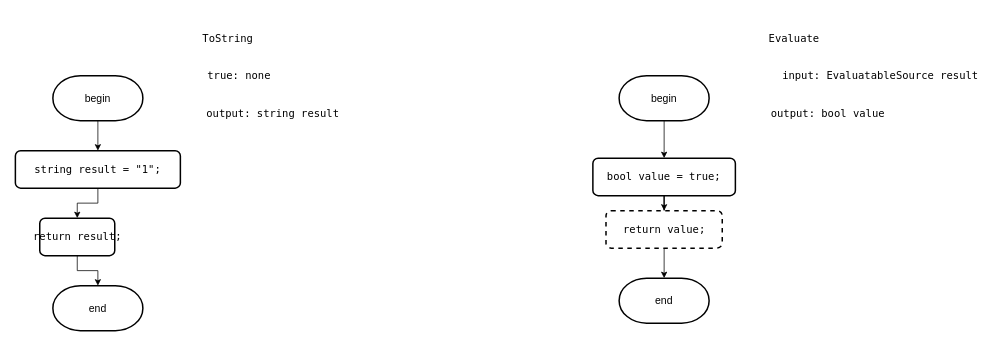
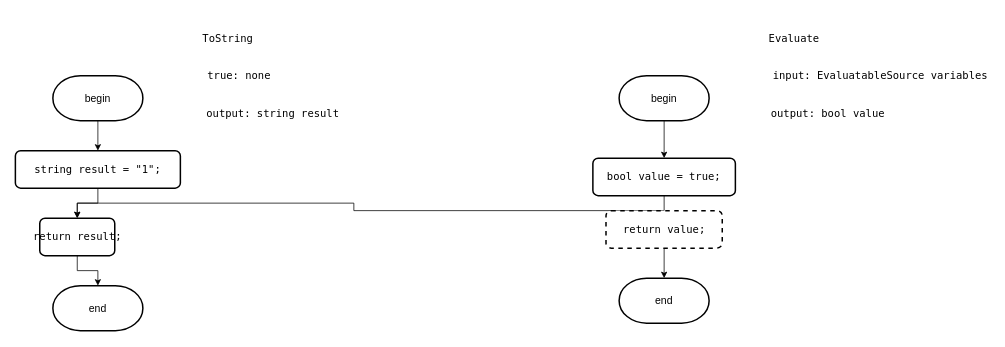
- <mxCell id="7" value="&lt;pre style=&quot;font-family: &amp;quot;JetBrains Mono&amp;quot;, monospace;&quot;&gt;input: EvaluatableSource result&lt;/pre&gt;" style="text;html=1;align=center;verticalAlign=middle;resizable=0;points=[];autosize=1;strokeColor=none;fillColor=none;fontSize=14;labelBackgroundColor=none;fontColor=#000000;" parent="1" vertex="1"><mxGeometry x="1027.5" y="70" width="290" height="60" as="geometry" /></mxCell>
+ <mxCell id="7" value="&lt;pre style=&quot;font-family: &amp;quot;JetBrains Mono&amp;quot;, monospace;&quot;&gt;input: EvaluatableSource variables&lt;/pre&gt;" style="text;html=1;align=center;verticalAlign=middle;resizable=0;points=[];autosize=1;strokeColor=none;fillColor=none;fontSize=14;labelBackgroundColor=none;fontColor=#000000;" parent="1" vertex="1"><mxGeometry x="1027.5" y="70" width="290" height="60" as="geometry" /></mxCell>
- <mxCell id="5" style="edgeStyle=orthogonalEdgeStyle;rounded=0;orthogonalLoop=1;jettySize=auto;html=1;exitX=0.5;exitY=1;exitDx=0;exitDy=0;fontSize=14;labelBackgroundColor=none;fontColor=#000000;" parent="1" source="6" target="20" edge="1"><mxGeometry relative="1" as="geometry" /></mxCell>
+ <mxCell id="5" style="edgeStyle=orthogonalEdgeStyle;rounded=0;orthogonalLoop=1;jettySize=auto;html=1;exitX=0.5;exitY=1;exitDx=0;exitDy=0;fontSize=14;labelBackgroundColor=none;fontColor=#000000;" parent="1" source="6" target="18" edge="1"><mxGeometry relative="1" as="geometry" /></mxCell>
